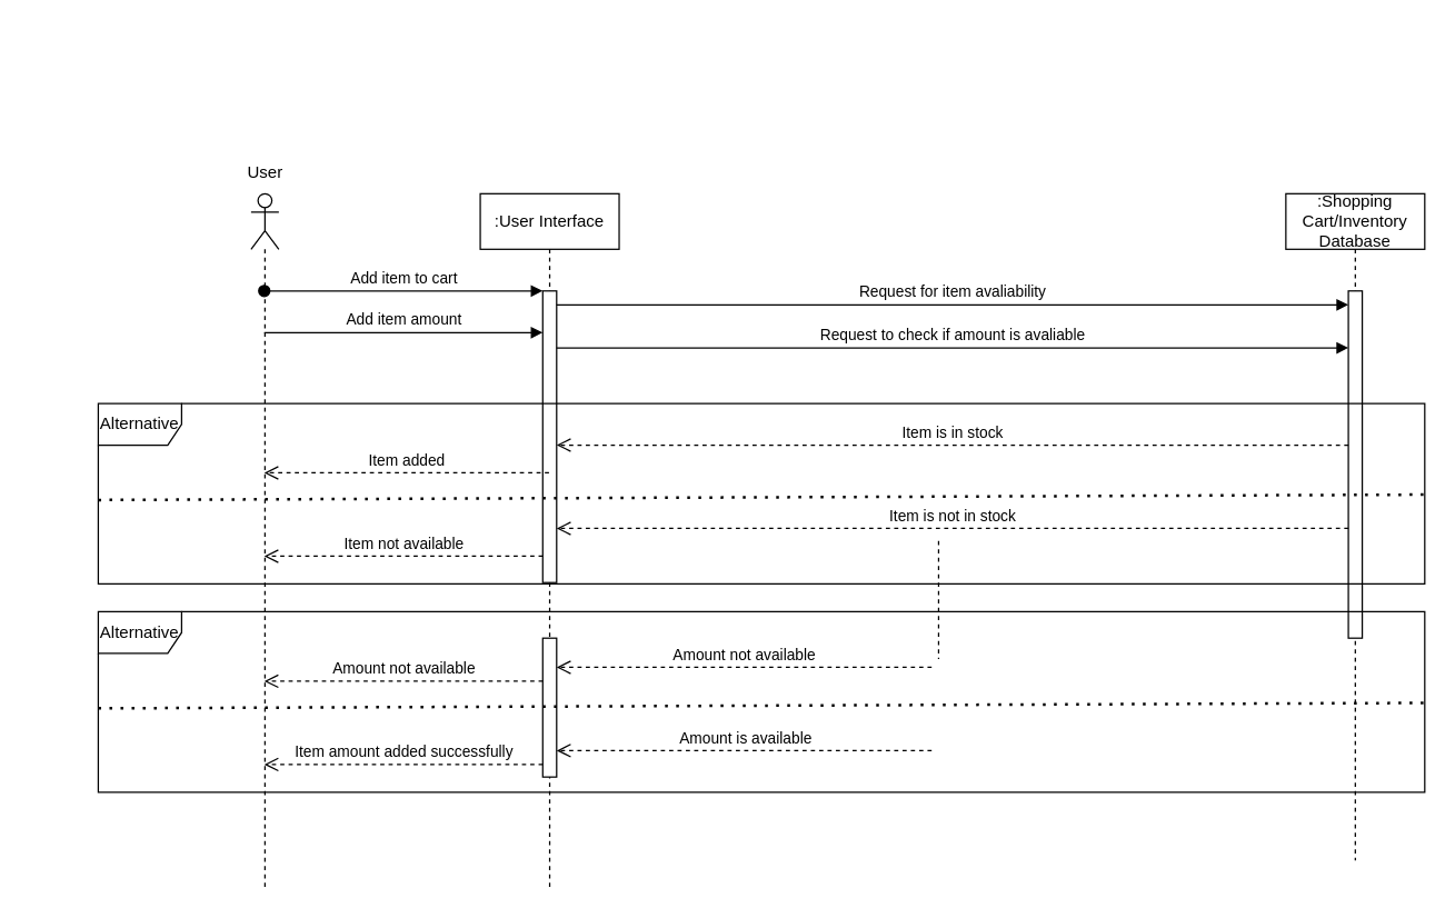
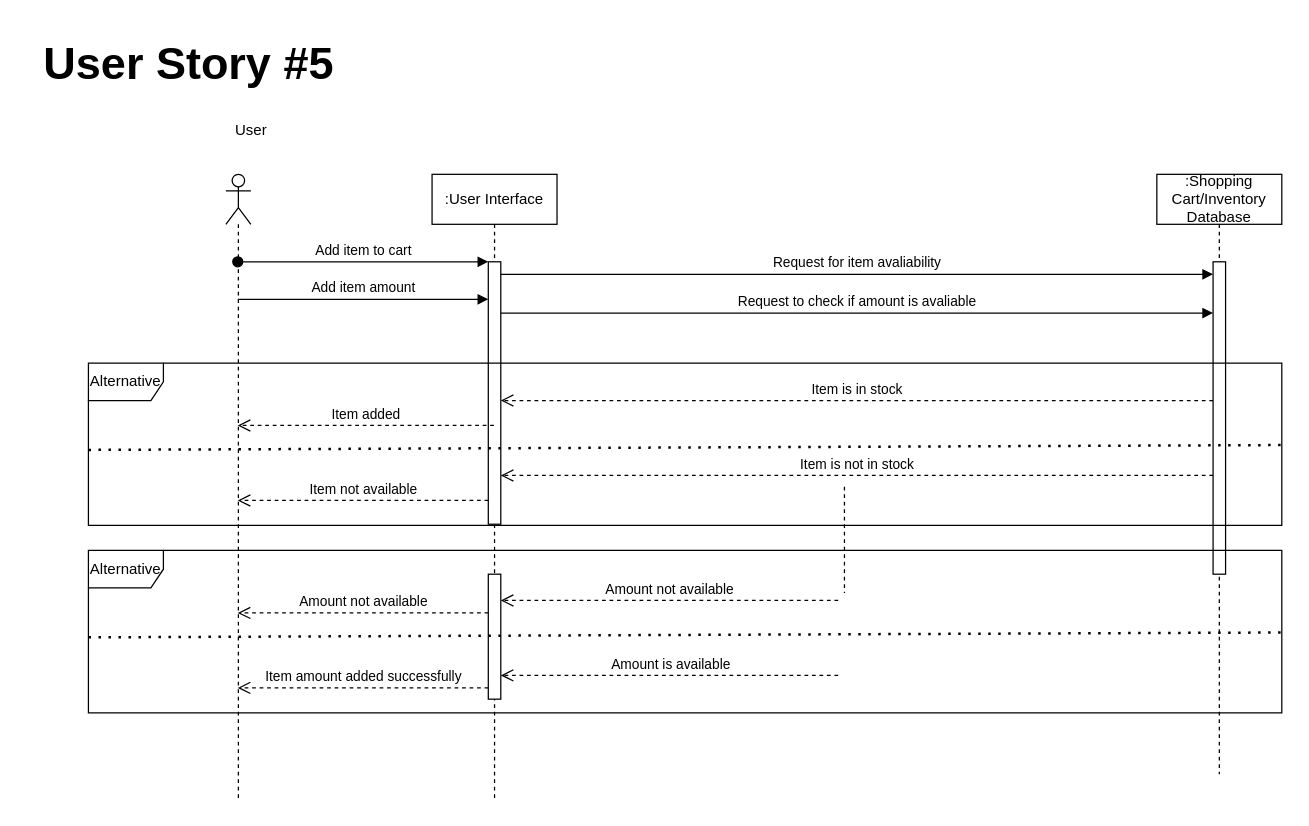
+ <mxCell id="21" value="&lt;b&gt;&lt;font style=&quot;font-size: 36px;&quot;&gt;User Story #5&lt;/font&gt;&lt;/b&gt;" style="text;html=1;align=center;verticalAlign=middle;resizable=0;points=[];autosize=1;strokeColor=none;fillColor=none;" parent="1" vertex="1"><mxGeometry x="20" y="20" width="260" height="60" as="geometry" /></mxCell>
- <mxCell id="12" value="User" style="text;html=1;align=center;verticalAlign=middle;resizable=0;points=[];autosize=1;strokeColor=none;fillColor=none;" parent="1" vertex="1"><mxGeometry x="165" y="109" width="50" height="30" as="geometry" /></mxCell>
+ <mxCell id="12" value="User" style="text;html=1;align=center;verticalAlign=middle;resizable=0;points=[];autosize=1;strokeColor=none;fillColor=none;" parent="1" vertex="1"><mxGeometry x="175" y="89" width="50" height="30" as="geometry" /></mxCell>
